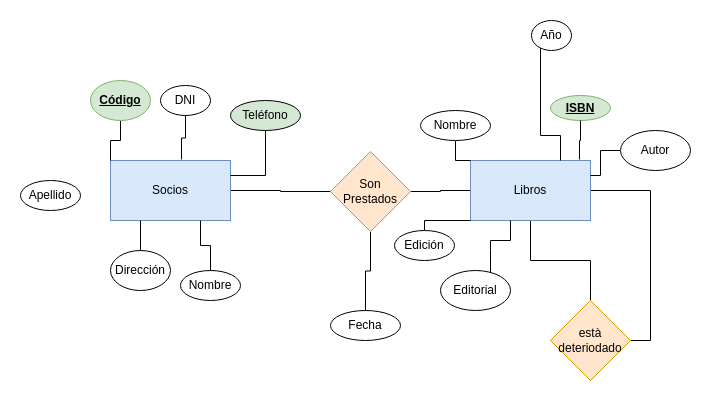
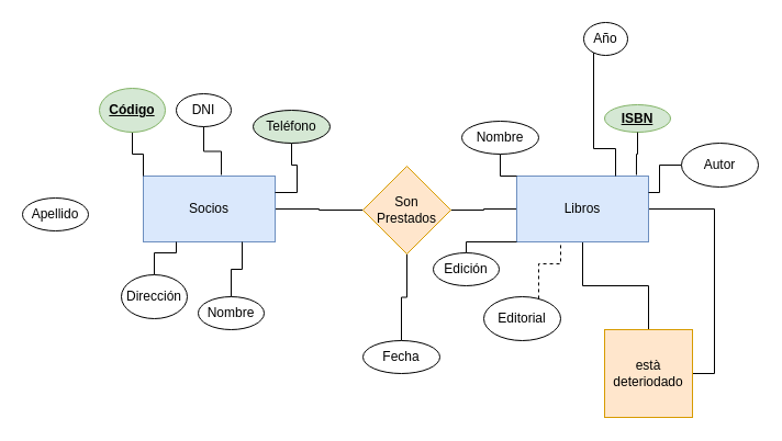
- <mxCell id="3" value="Socios" style="whiteSpace=wrap;html=1;fillColor=#dae8fc;strokeColor=#6c8ebf;" vertex="1" parent="1"><mxGeometry x="110" y="160" width="120" height="60" as="geometry" /></mxCell>
+ <mxCell id="3" value="Socios" style="whiteSpace=wrap;html=1;fillColor=#dae8fc;strokeColor=#6c8ebf;" vertex="1" parent="1"><mxGeometry x="130" y="160" width="120" height="60" as="geometry" /></mxCell>
- <mxCell id="34" style="edgeStyle=orthogonalEdgeStyle;rounded=0;orthogonalLoop=1;jettySize=auto;html=1;entryX=0.333;entryY=1;entryDx=0;entryDy=0;entryPerimeter=0;endArrow=none;endFill=0;" edge="1" parent="1" source="29" target="9"><mxGeometry relative="1" as="geometry"><Array as="points"><mxPoint x="490" y="250" /><mxPoint x="490" y="240" /><mxPoint x="510" y="240" /></Array></mxGeometry></mxCell>
+ <mxCell id="34" style="edgeStyle=orthogonalEdgeStyle;rounded=0;orthogonalLoop=1;jettySize=auto;html=1;entryX=0.333;entryY=1;entryDx=0;entryDy=0;entryPerimeter=0;endArrow=none;endFill=0;dashed=1;" edge="1" parent="1" source="29" target="9"><mxGeometry relative="1" as="geometry"><Array as="points"><mxPoint x="490" y="250" /><mxPoint x="490" y="240" /><mxPoint x="510" y="240" /></Array></mxGeometry></mxCell>
- <mxCell id="10" value="&lt;div&gt;està&lt;/div&gt;&lt;div&gt;deteriodado&lt;br&gt;&lt;/div&gt;" style="rhombus;whiteSpace=wrap;html=1;fillColor=#ffe6cc;strokeColor=#d79b00;" vertex="1" parent="1"><mxGeometry x="550" y="300" width="80" height="80" as="geometry" /></mxCell>
+ <mxCell id="10" value="&lt;div&gt;està&lt;/div&gt;&lt;div&gt;deteriodado&lt;br&gt;&lt;/div&gt;" style="whiteSpace=wrap;html=1;fillColor=#ffe6cc;strokeColor=#d79b00;rounded=0;" vertex="1" parent="1"><mxGeometry x="550" y="300" width="80" height="80" as="geometry" /></mxCell>
